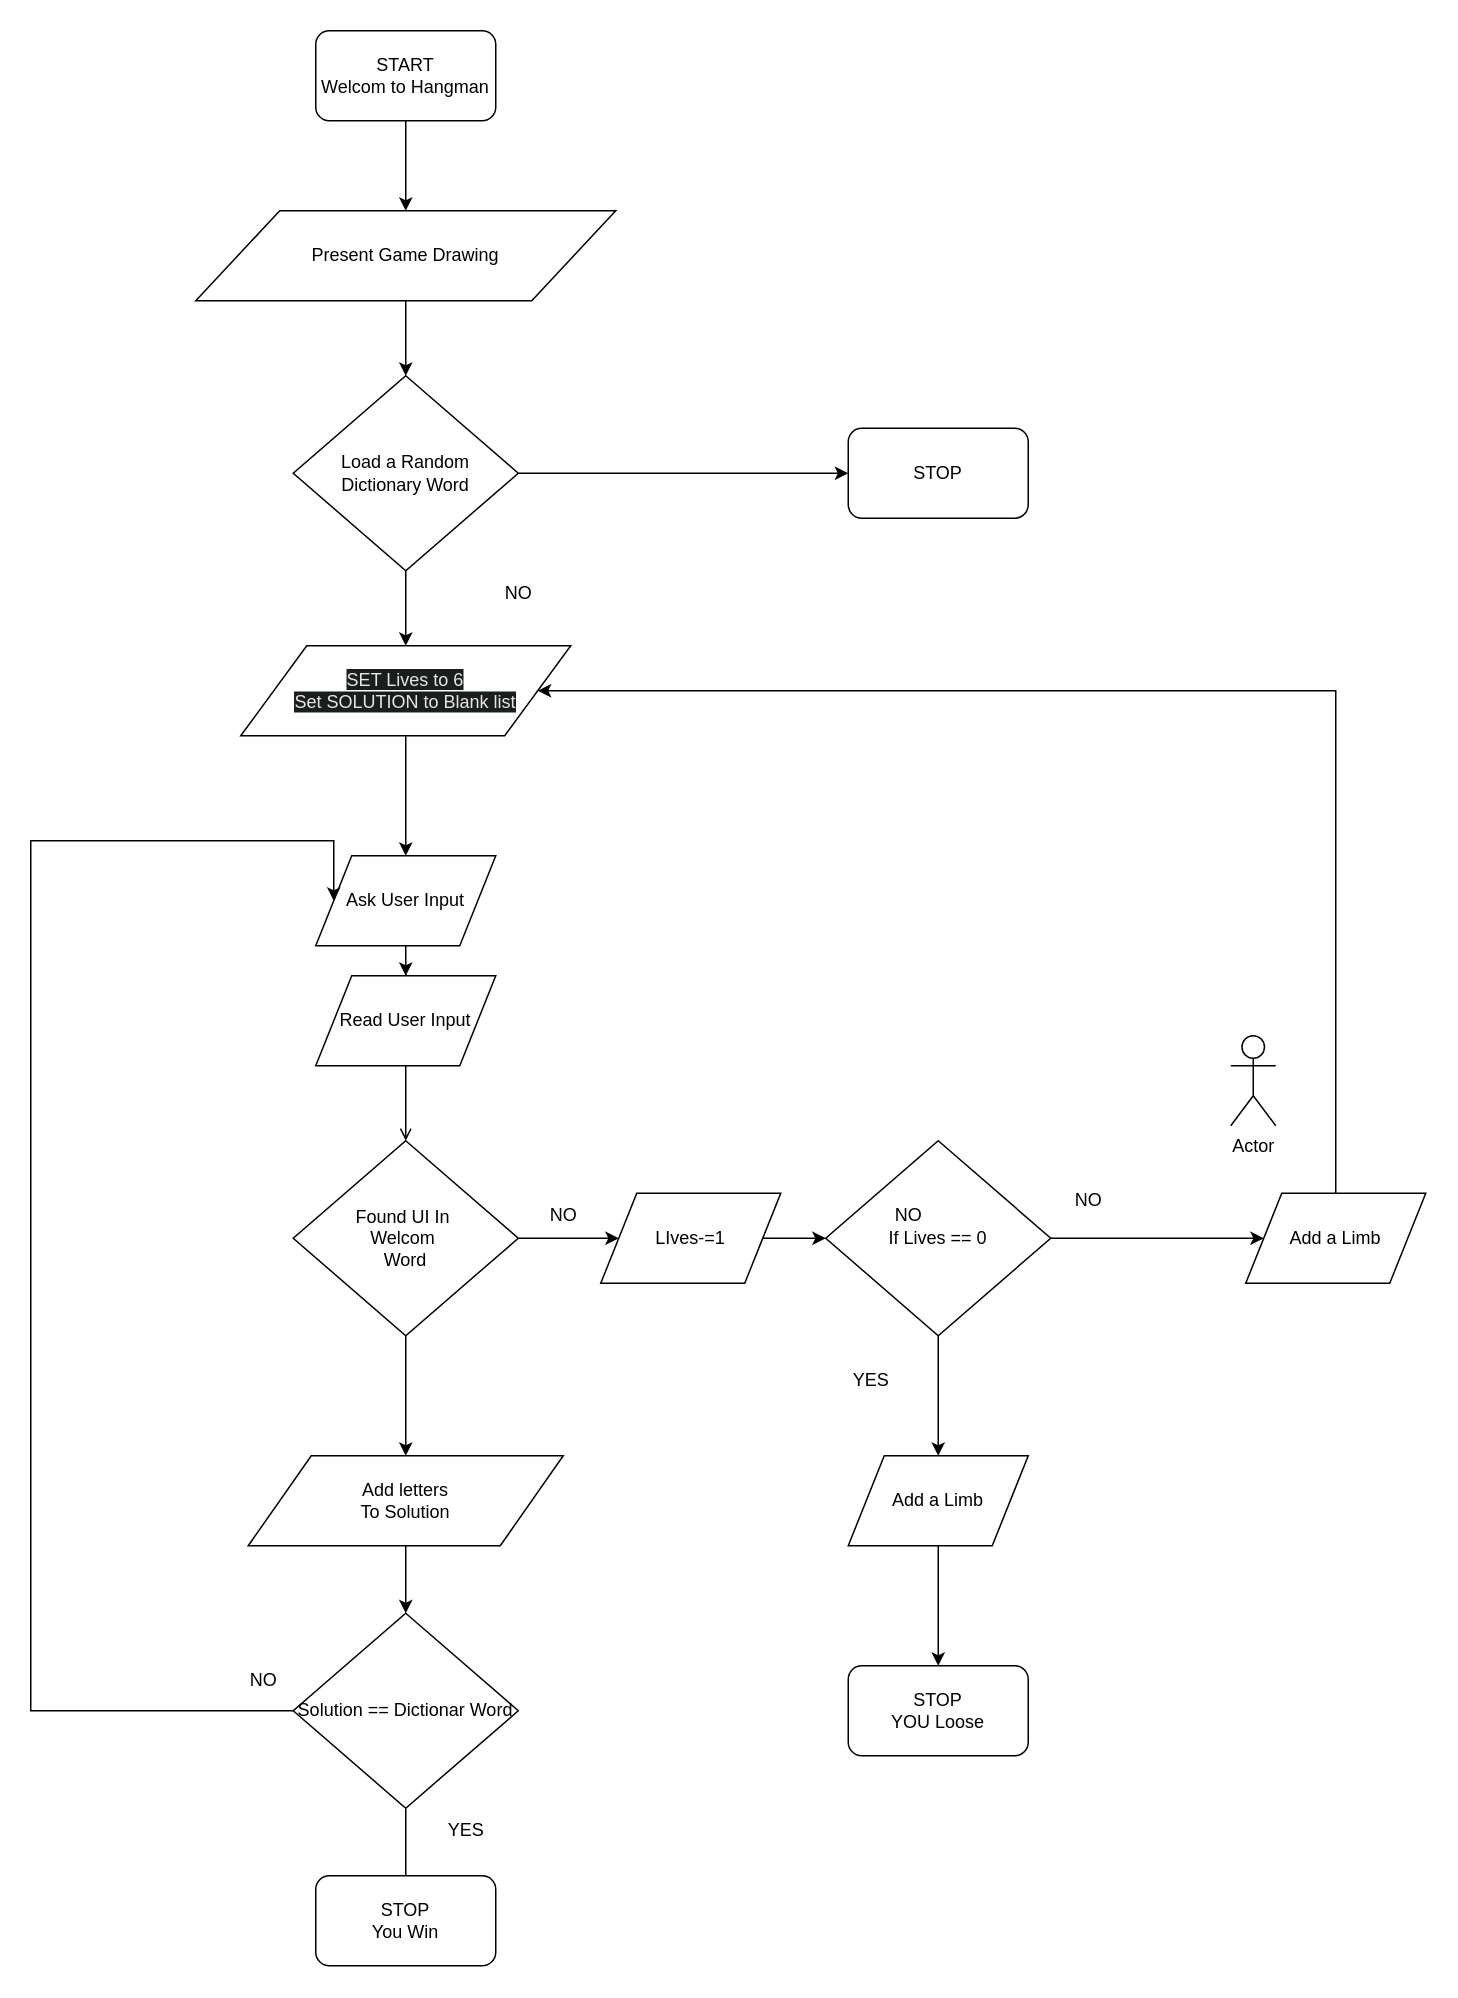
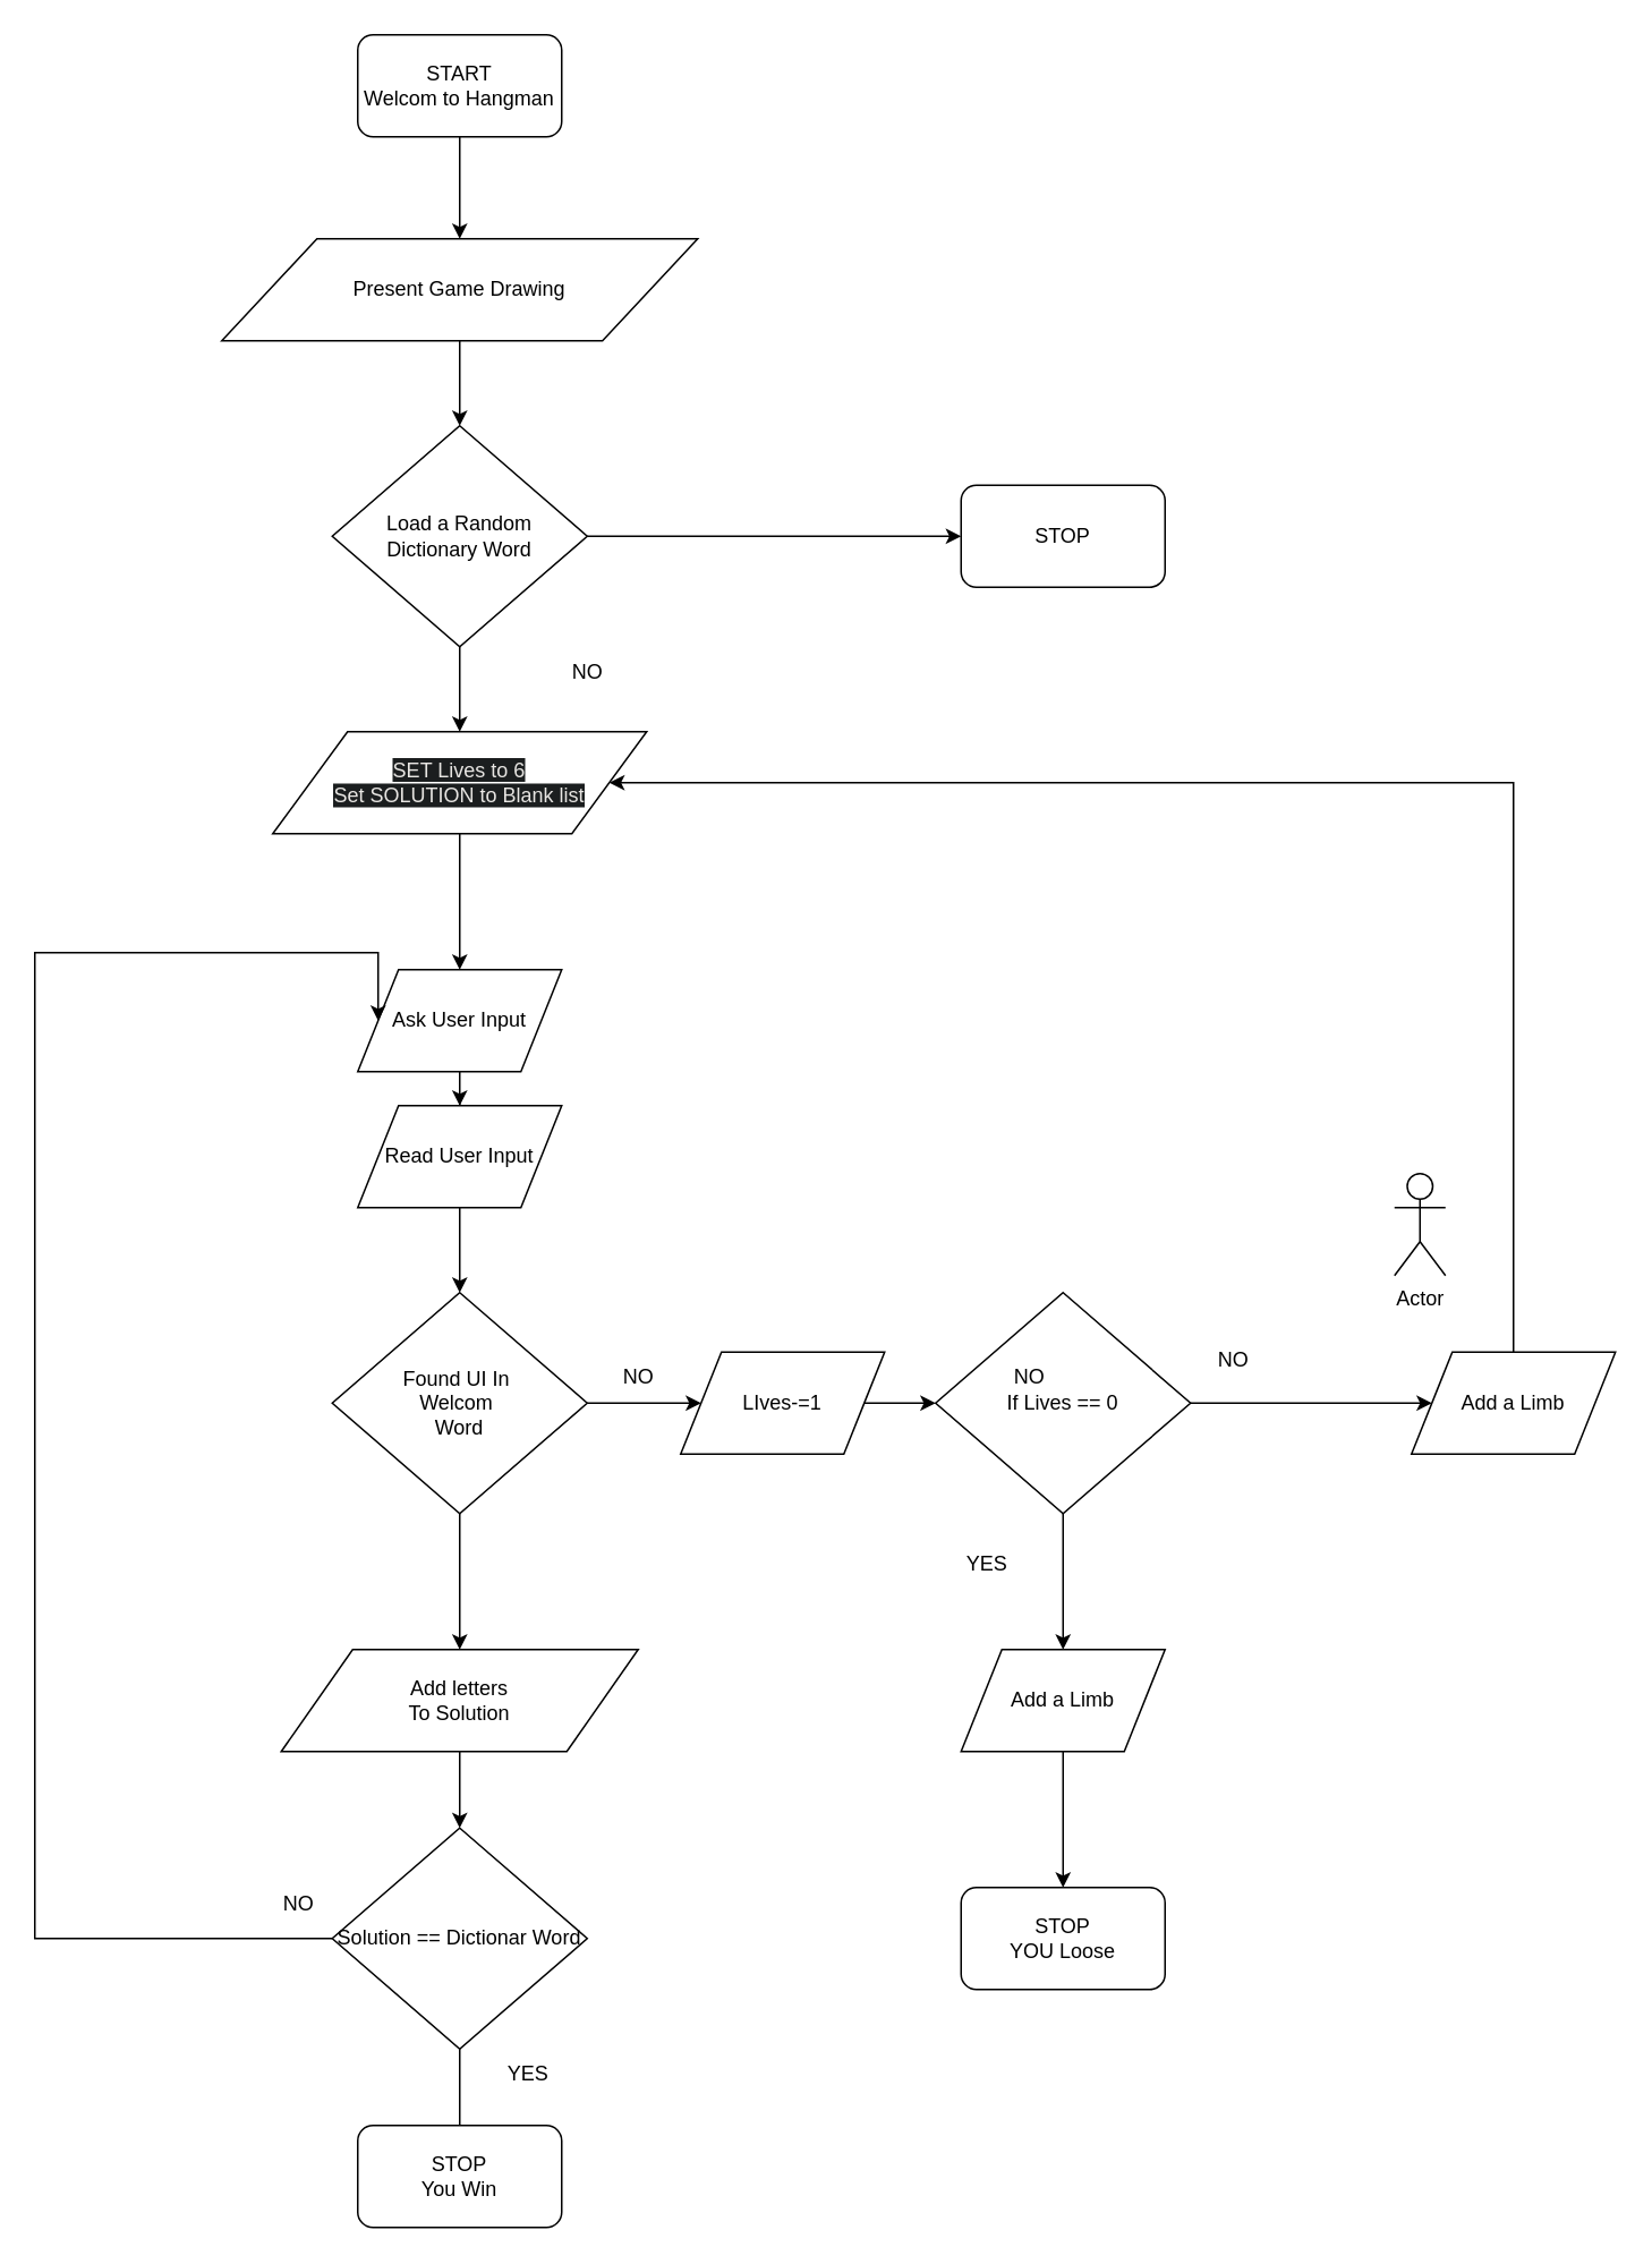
- <mxCell id="12" value="" style="edgeStyle=orthogonalEdgeStyle;rounded=0;orthogonalLoop=1;jettySize=auto;html=1;endArrow=open;" edge="1" parent="1" source="13" target="18"><mxGeometry relative="1" as="geometry" /></mxCell>
+ <mxCell id="12" value="" style="edgeStyle=orthogonalEdgeStyle;rounded=0;orthogonalLoop=1;jettySize=auto;html=1;" edge="1" parent="1" source="13" target="18"><mxGeometry relative="1" as="geometry" /></mxCell>
